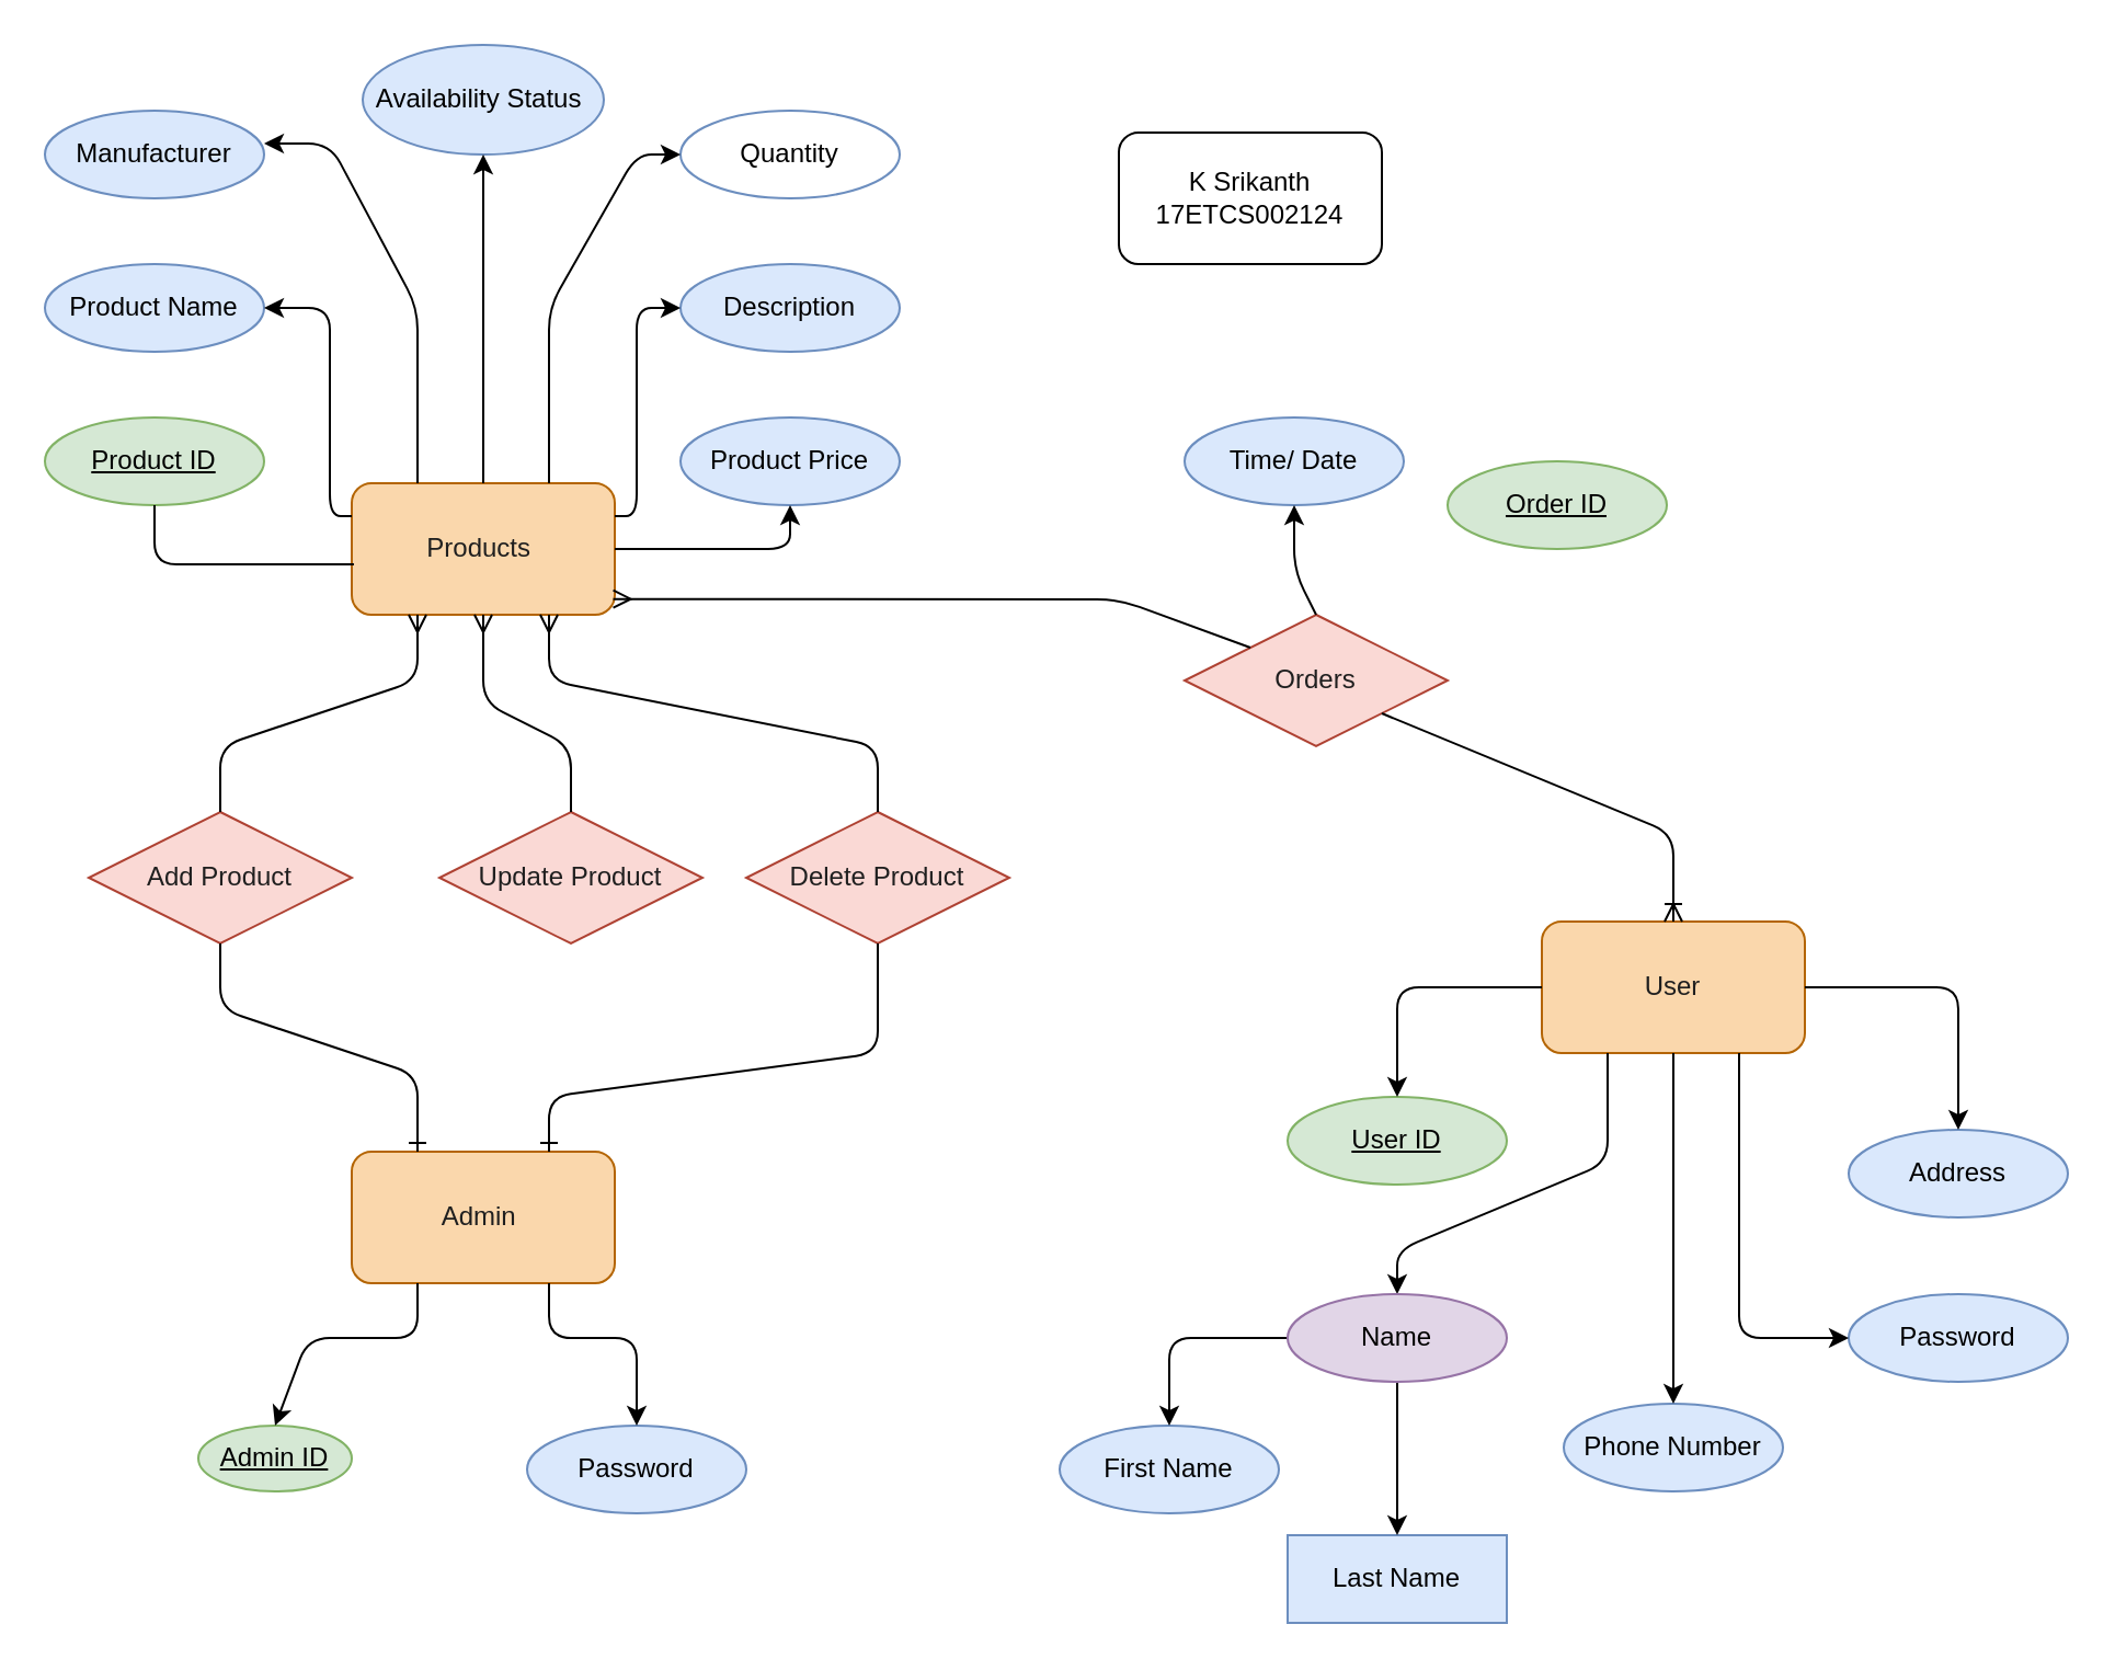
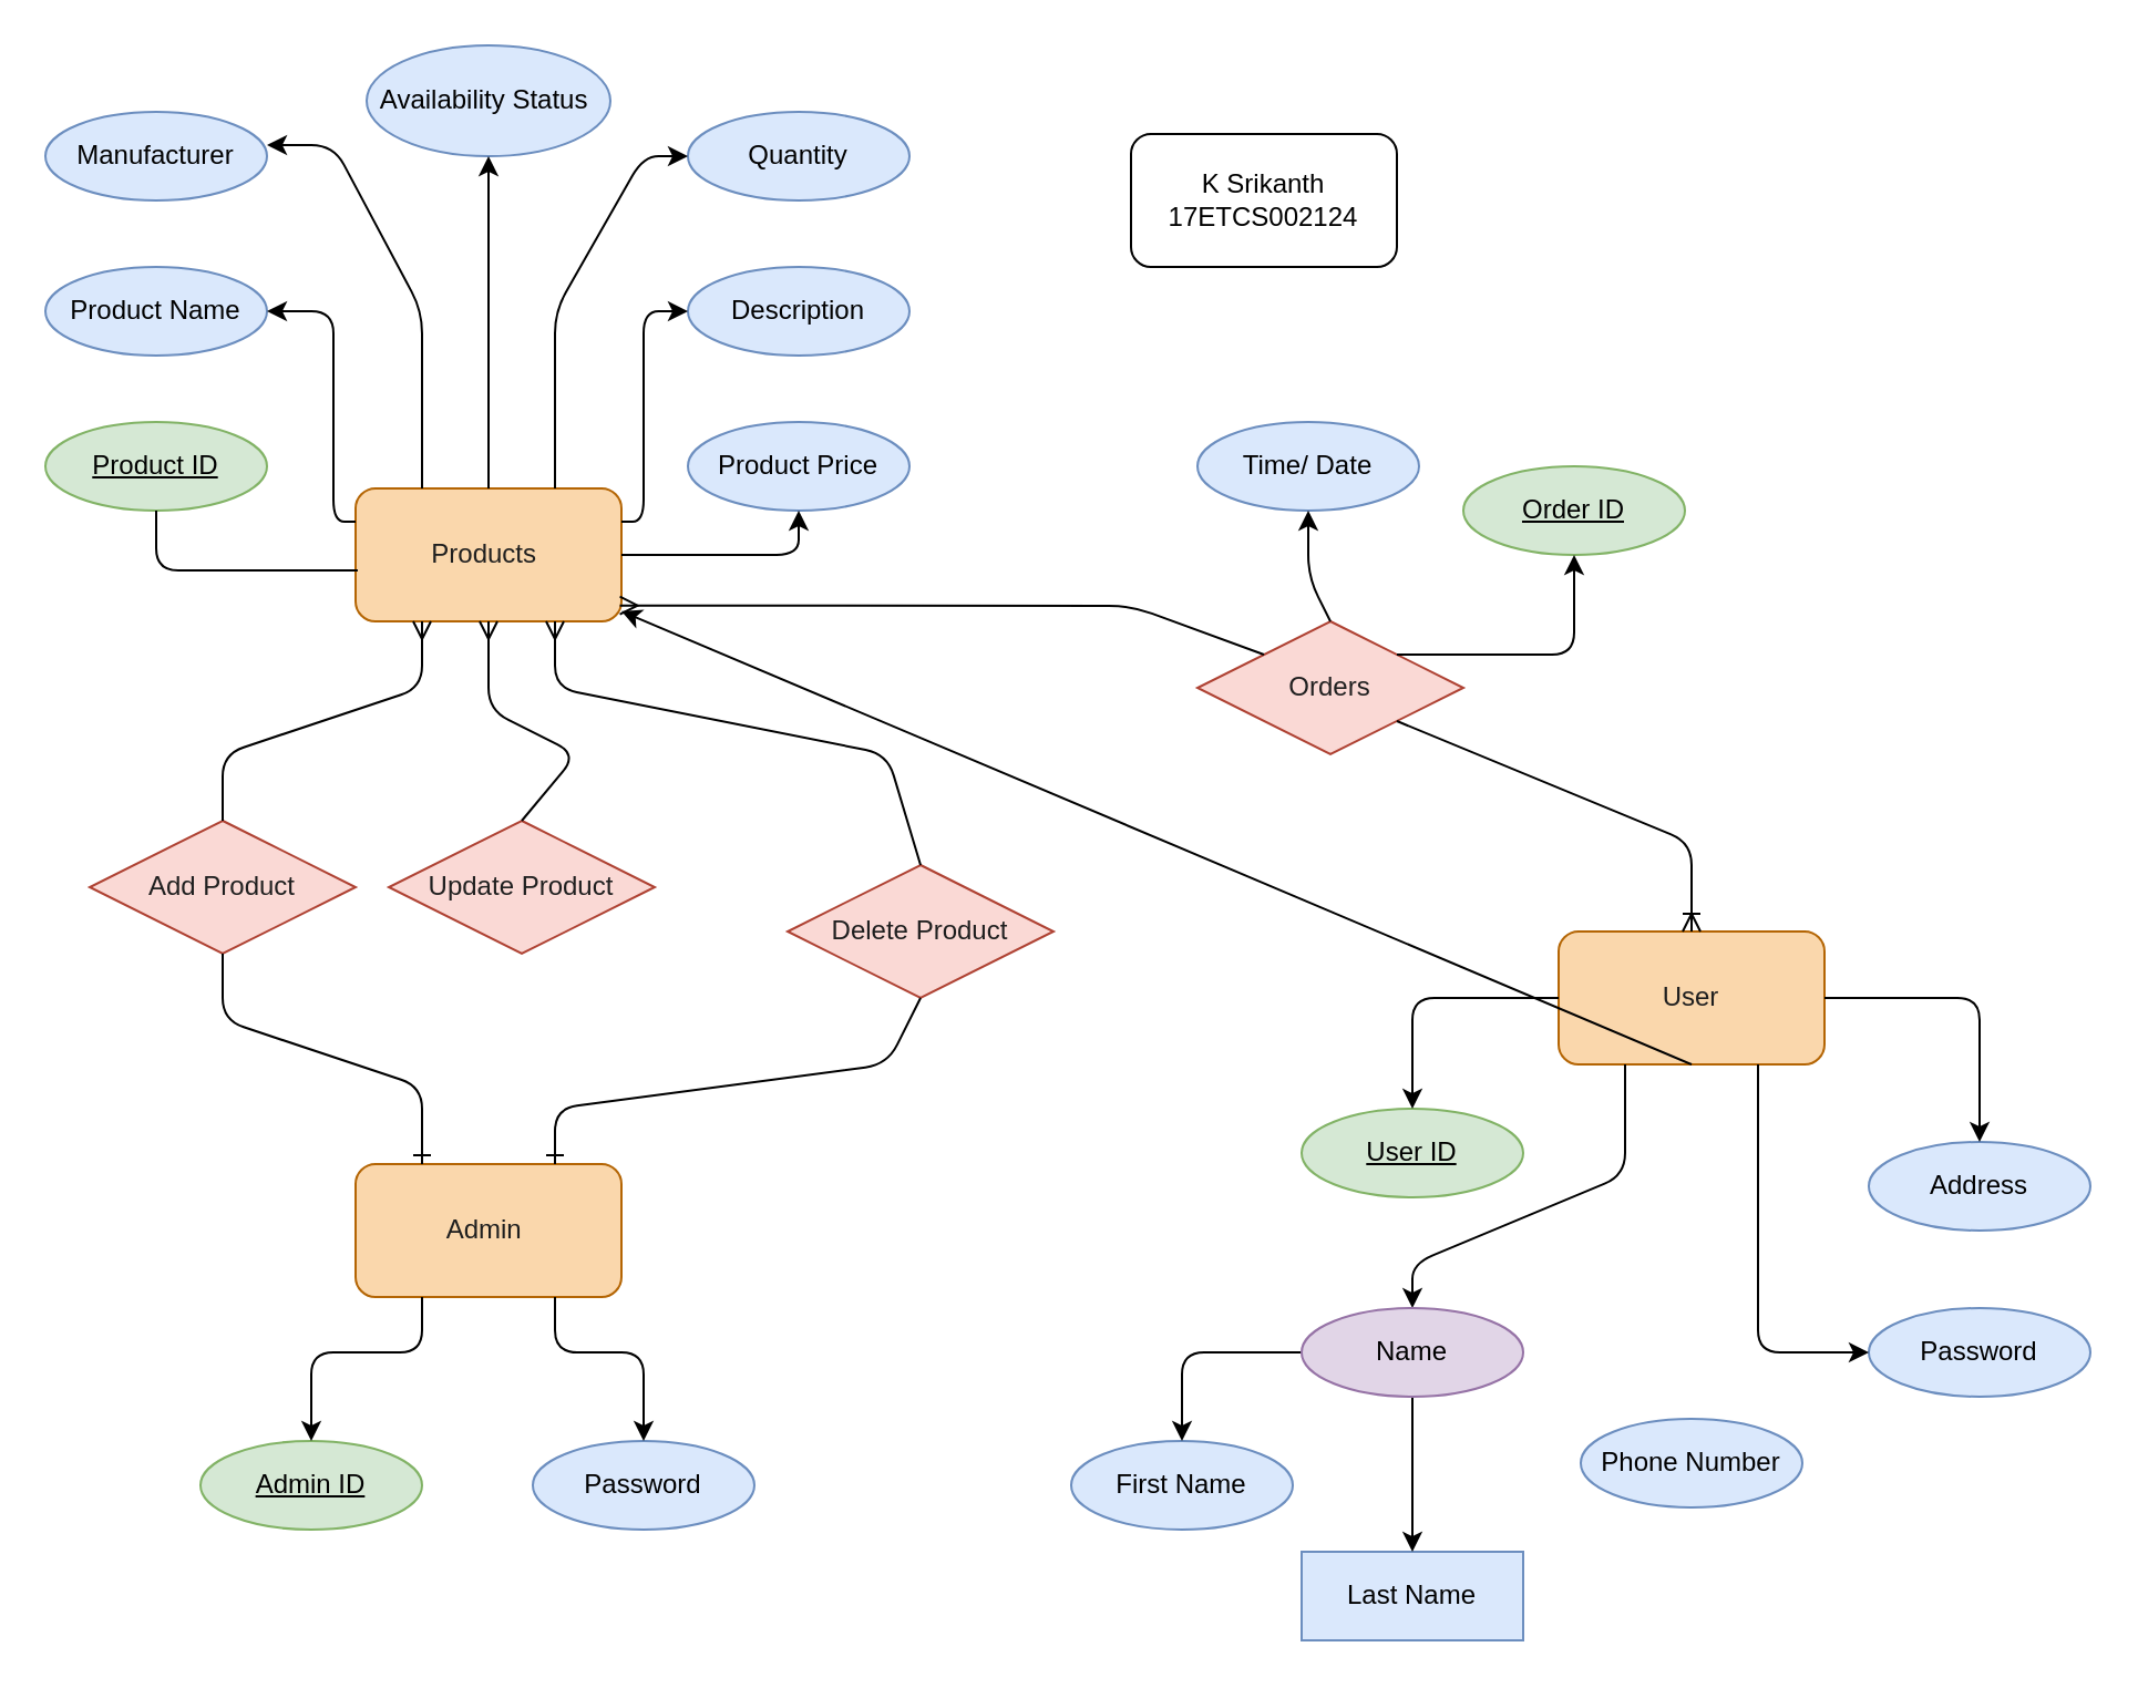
- <mxCell id="22" value="Quantity" style="ellipse;whiteSpace=wrap;html=1;align=center;fillColor=#ffffff;strokeColor=#6c8ebf;" parent="1" vertex="1"><mxGeometry x="310" y="50" width="100" height="40" as="geometry" /></mxCell>
+ <mxCell id="22" value="Quantity" style="ellipse;whiteSpace=wrap;html=1;align=center;fillColor=#dae8fc;strokeColor=#6c8ebf;" parent="1" vertex="1"><mxGeometry x="310" y="50" width="100" height="40" as="geometry" /></mxCell>
+ <mxCell id="48" value="" style="endArrow=classic;html=1;entryX=0.5;entryY=1;entryDx=0;entryDy=0;exitX=1;exitY=0;exitDx=0;exitDy=0;" parent="1" source="40" target="47" edge="1"><mxGeometry width="50" height="50" relative="1" as="geometry"><mxPoint x="630" y="290" as="sourcePoint" /><mxPoint x="510" y="330" as="targetPoint" /><Array as="points"><mxPoint x="710" y="295" /></Array></mxGeometry></mxCell>
- <mxCell id="36" value="&lt;font color=&quot;#1f1f1f&quot;&gt;Update Product&lt;/font&gt;" style="shape=rhombus;perimeter=rhombusPerimeter;whiteSpace=wrap;html=1;align=center;fillColor=#fad9d5;strokeColor=#ae4132;" parent="1" vertex="1"><mxGeometry x="200" y="370" width="120" height="60" as="geometry" /></mxCell>
+ <mxCell id="36" value="&lt;font color=&quot;#1f1f1f&quot;&gt;Update Product&lt;/font&gt;" style="shape=rhombus;perimeter=rhombusPerimeter;whiteSpace=wrap;html=1;align=center;fillColor=#fad9d5;strokeColor=#ae4132;" parent="1" vertex="1"><mxGeometry x="175" y="370" width="120" height="60" as="geometry" /></mxCell>
- <mxCell id="39" value="&lt;font color=&quot;#1f1f1f&quot;&gt;Delete Product&lt;/font&gt;" style="shape=rhombus;perimeter=rhombusPerimeter;whiteSpace=wrap;html=1;align=center;fillColor=#fad9d5;strokeColor=#ae4132;" parent="1" vertex="1"><mxGeometry x="340" y="370" width="120" height="60" as="geometry" /></mxCell>
+ <mxCell id="39" value="&lt;font color=&quot;#1f1f1f&quot;&gt;Delete Product&lt;/font&gt;" style="shape=rhombus;perimeter=rhombusPerimeter;whiteSpace=wrap;html=1;align=center;fillColor=#fad9d5;strokeColor=#ae4132;" parent="1" vertex="1"><mxGeometry x="355" y="390" width="120" height="60" as="geometry" /></mxCell>
- <mxCell id="14" value="" style="endArrow=classic;html=1;exitX=0.5;exitY=1;exitDx=0;exitDy=0;entryX=0.5;entryY=0;entryDx=0;entryDy=0;" parent="1" source="2" target="8" edge="1"><mxGeometry width="50" height="50" relative="1" as="geometry"><mxPoint x="863" y="750" as="sourcePoint" /><mxPoint x="913" y="700" as="targetPoint" /></mxGeometry></mxCell>
+ <mxCell id="14" value="" style="endArrow=classic;html=1;exitX=0.5;exitY=1;exitDx=0;exitDy=0;" parent="1" source="2" target="4" edge="1"><mxGeometry width="50" height="50" relative="1" as="geometry"><mxPoint x="863" y="750" as="sourcePoint" /><mxPoint x="913" y="700" as="targetPoint" /></mxGeometry></mxCell>
- <mxCell id="32" value="Admin ID" style="ellipse;whiteSpace=wrap;html=1;align=center;fontStyle=4;fillColor=#d5e8d4;strokeColor=#82b366;" parent="1" vertex="1"><mxGeometry x="90" y="650" width="70" height="30" as="geometry" /></mxCell>
+ <mxCell id="32" value="Admin ID" style="ellipse;whiteSpace=wrap;html=1;align=center;fontStyle=4;fillColor=#d5e8d4;strokeColor=#82b366;" parent="1" vertex="1"><mxGeometry x="90" y="650" width="100" height="40" as="geometry" /></mxCell>
